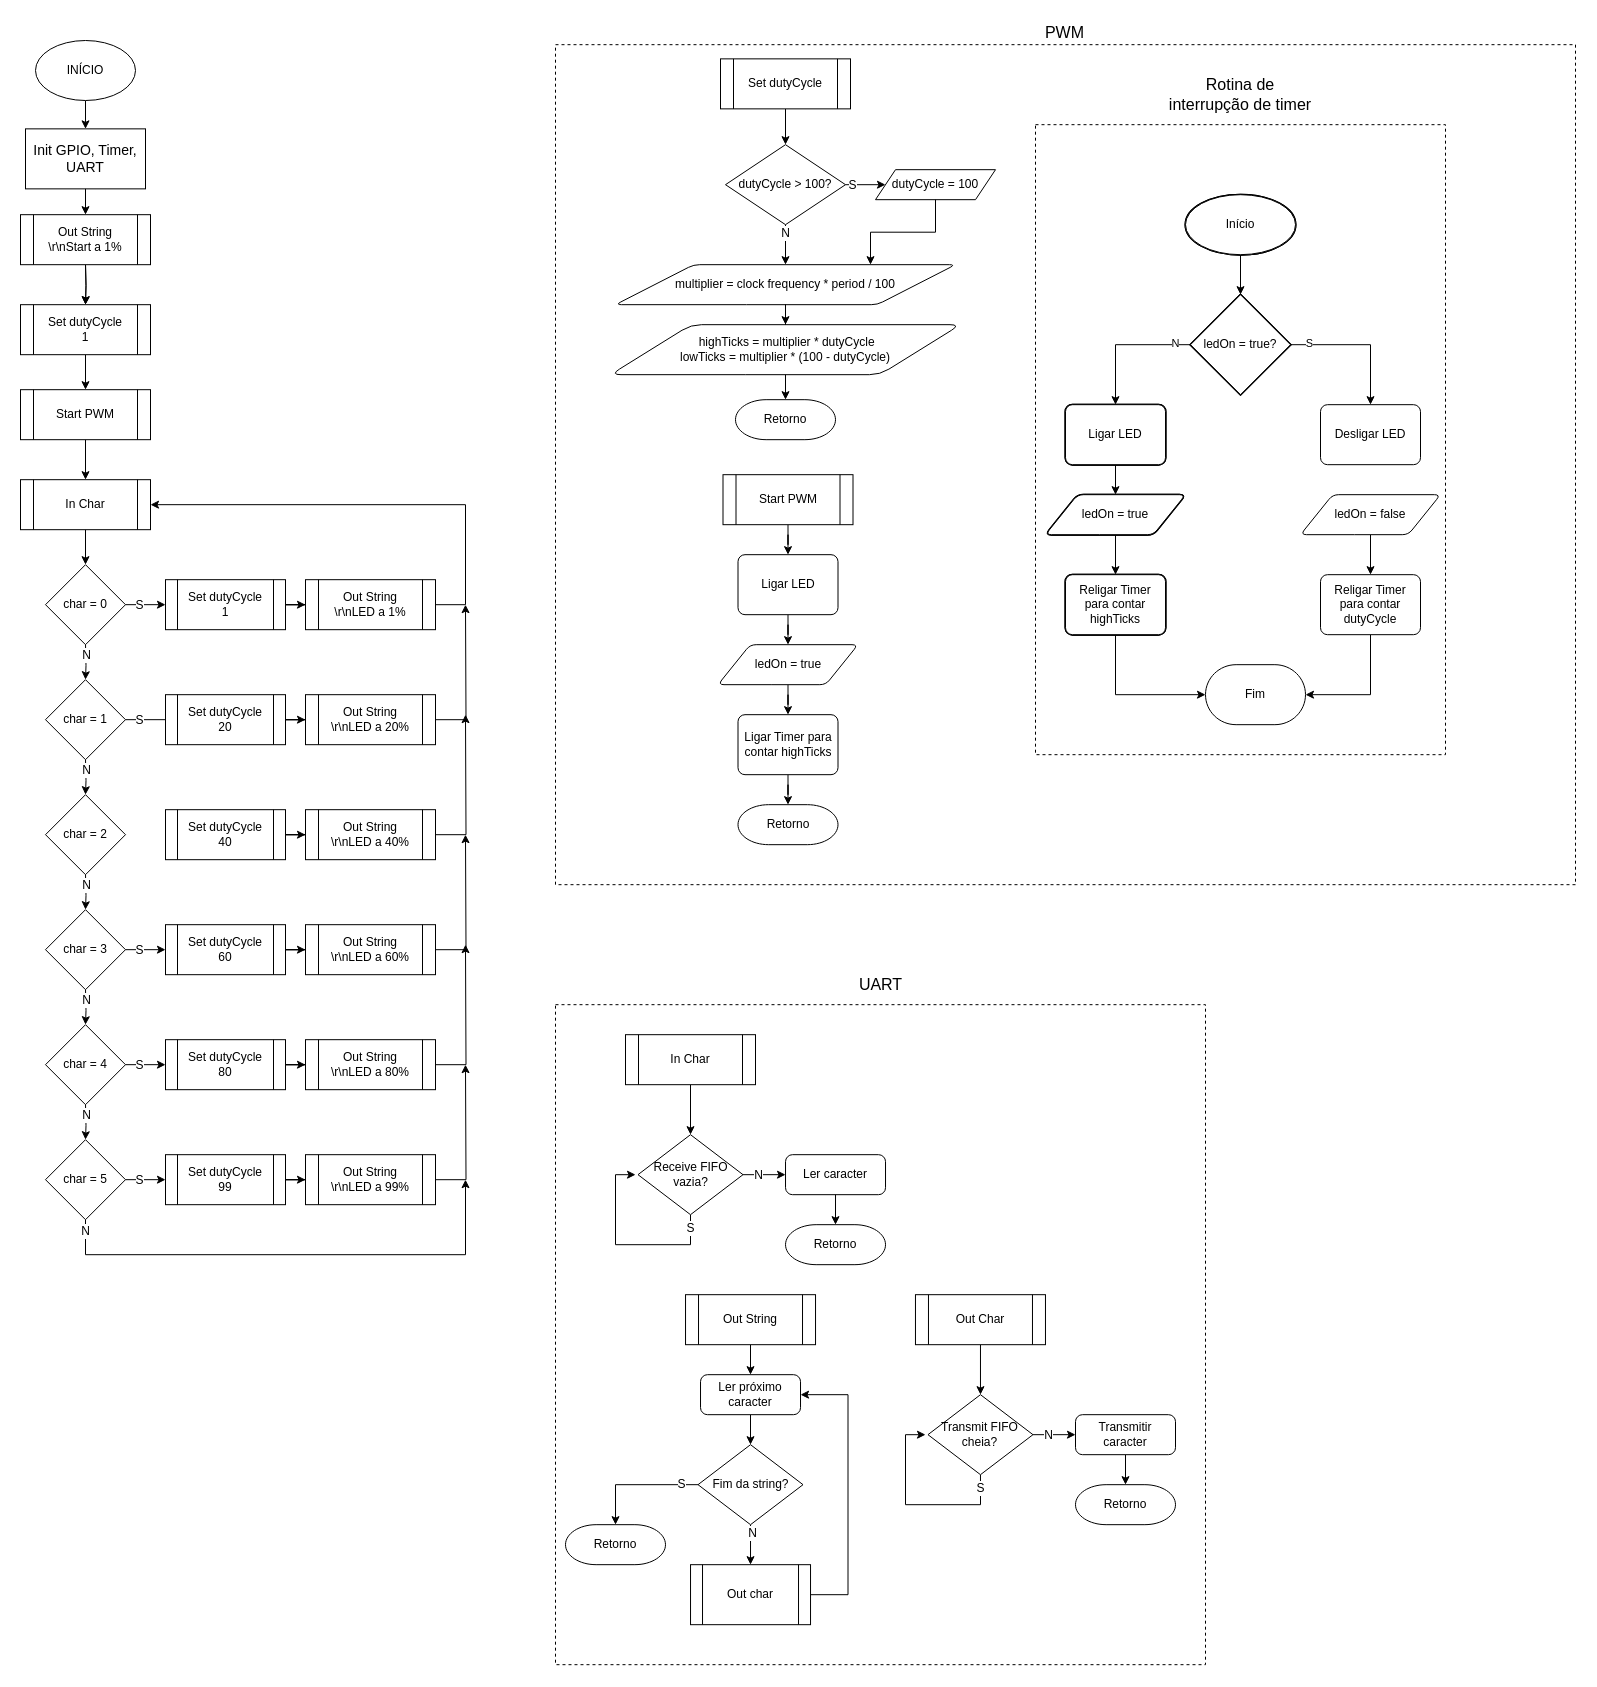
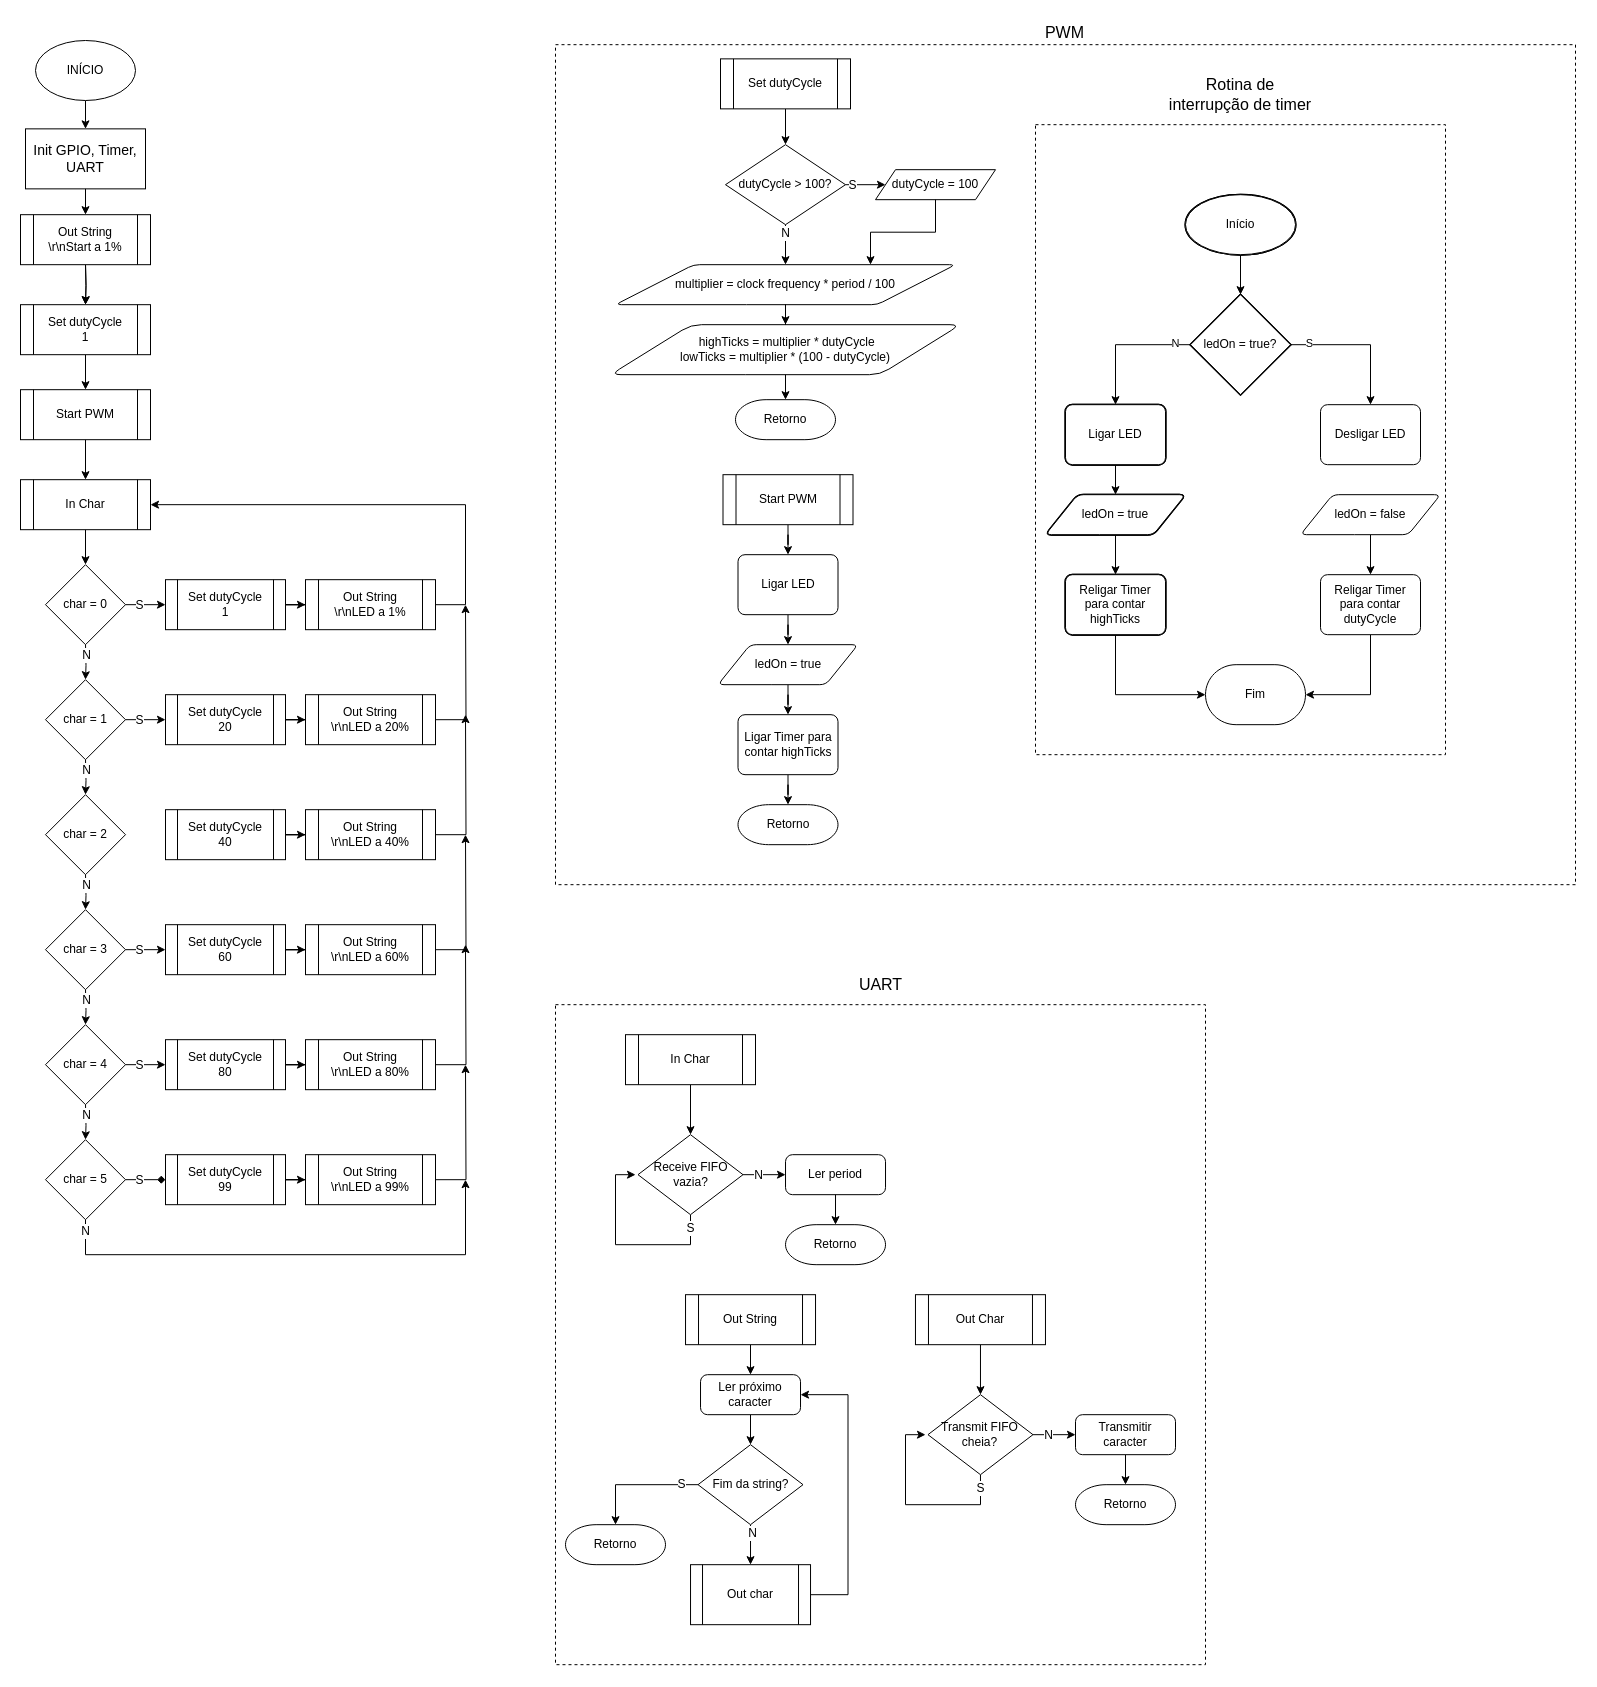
- <mxCell id="115" value="" style="edgeStyle=orthogonalEdgeStyle;rounded=0;orthogonalLoop=1;jettySize=auto;html=1;fontSize=12;endArrow=none;" edge="1" parent="1" source="117" target="119"><mxGeometry relative="1" as="geometry" /></mxCell>
+ <mxCell id="115" value="" style="edgeStyle=orthogonalEdgeStyle;rounded=0;orthogonalLoop=1;jettySize=auto;html=1;fontSize=12;" edge="1" parent="1" source="117" target="119"><mxGeometry relative="1" as="geometry" /></mxCell>
- <mxCell id="63" value="Ler caracter" style="rounded=1;whiteSpace=wrap;html=1;absoluteArcSize=1;arcSize=14;strokeWidth=1;fontSize=12;" vertex="1" parent="1"><mxGeometry x="785.03" y="1154.18" width="100" height="40" as="geometry" /></mxCell>
+ <mxCell id="63" value="Ler period" style="rounded=1;whiteSpace=wrap;html=1;absoluteArcSize=1;arcSize=14;strokeWidth=1;fontSize=12;" vertex="1" parent="1"><mxGeometry x="785.03" y="1154.18" width="100" height="40" as="geometry" /></mxCell>
- <mxCell id="149" value="" style="edgeStyle=orthogonalEdgeStyle;rounded=0;orthogonalLoop=1;jettySize=auto;html=1;fontSize=12;" edge="1" parent="1" source="153" target="155"><mxGeometry relative="1" as="geometry" /></mxCell>
+ <mxCell id="149" value="" style="edgeStyle=orthogonalEdgeStyle;rounded=0;orthogonalLoop=1;jettySize=auto;html=1;fontSize=12;endArrow=diamond;" edge="1" parent="1" source="153" target="155"><mxGeometry relative="1" as="geometry" /></mxCell>
